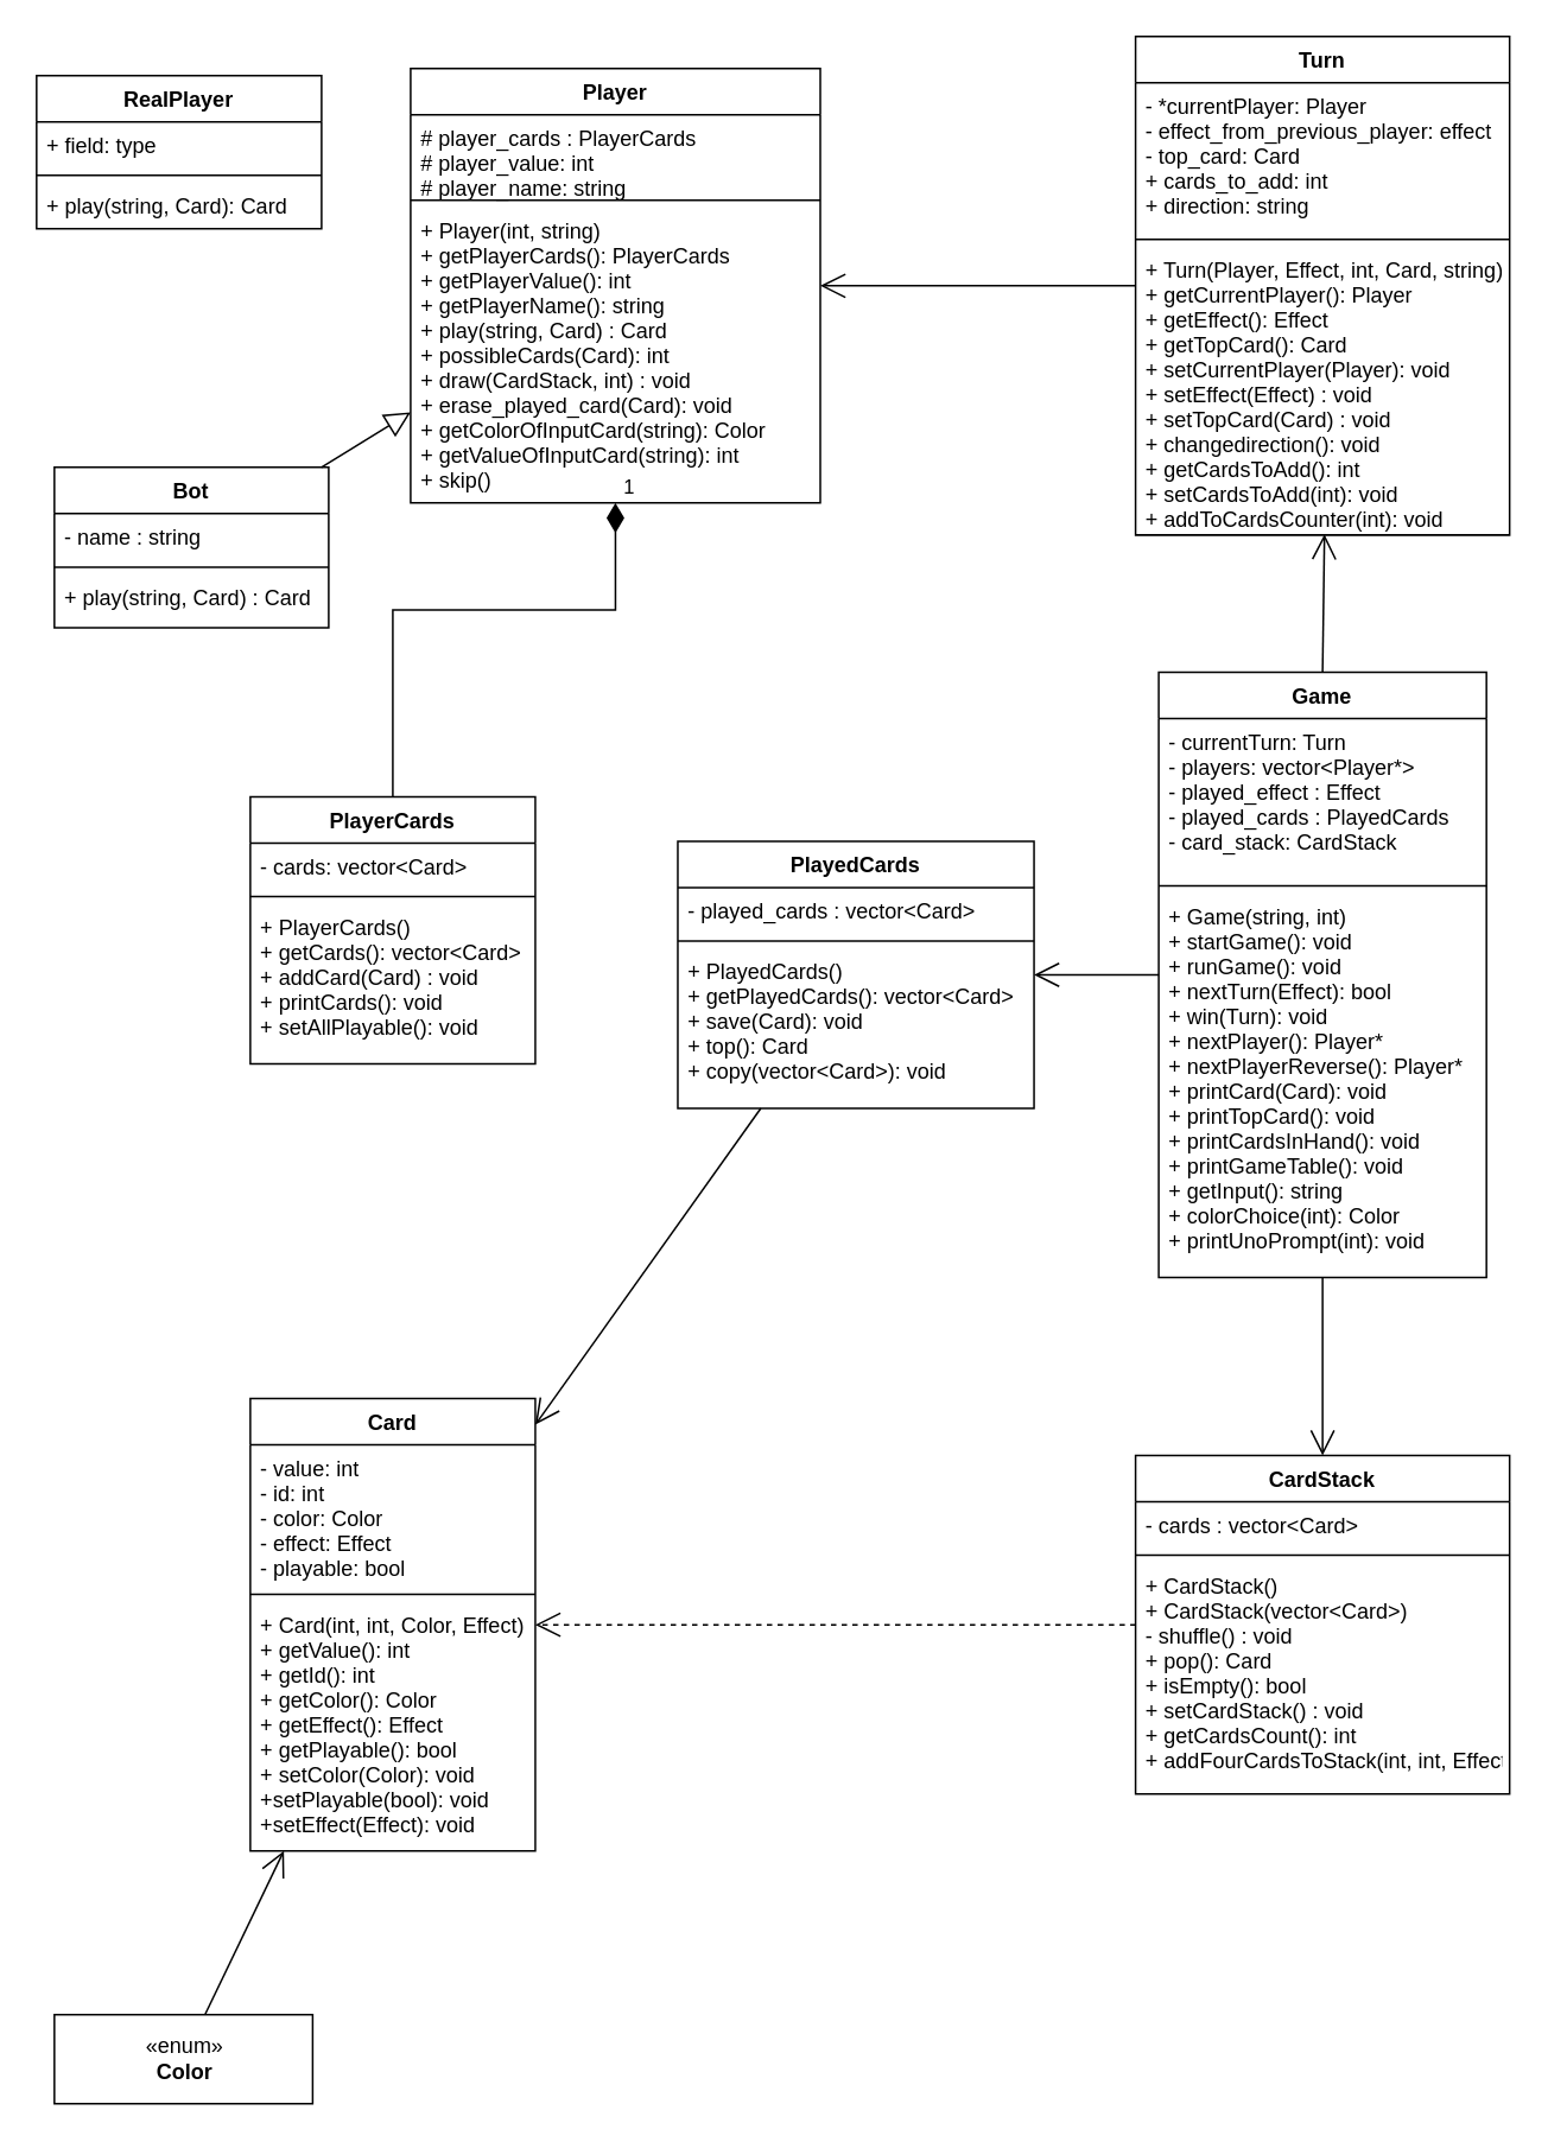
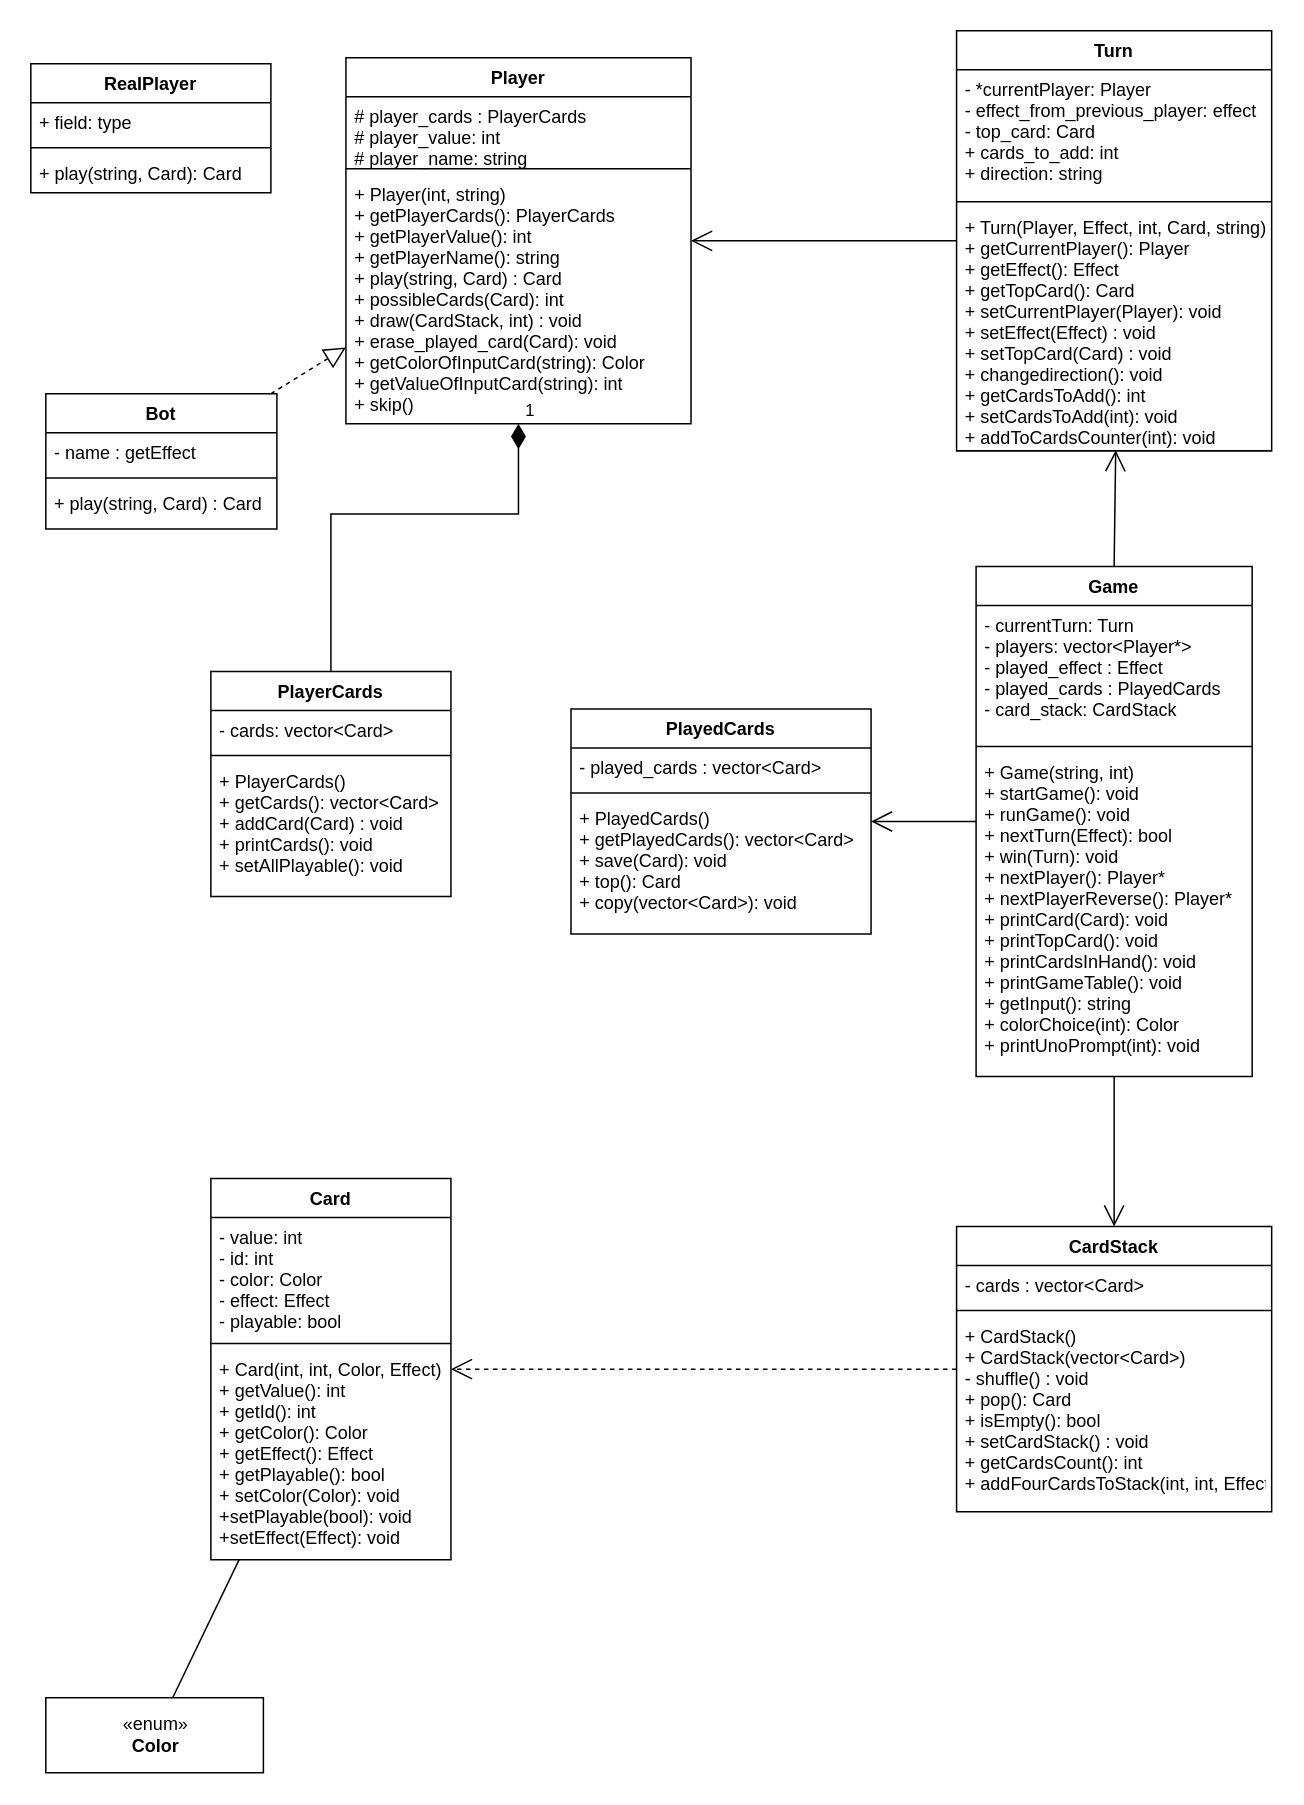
- <mxCell id="23" value="" style="endArrow=block;dashed=0;endFill=0;endSize=12;html=1;rounded=0;" parent="1" source="19" target="6" edge="1"><mxGeometry width="160" relative="1" as="geometry"><mxPoint x="97" y="354" as="sourcePoint" /><mxPoint x="257" y="354" as="targetPoint" /></mxGeometry></mxCell>
+ <mxCell id="23" value="" style="endArrow=block;dashed=1;endFill=0;endSize=12;html=1;rounded=0;" parent="1" source="19" target="6" edge="1"><mxGeometry width="160" relative="1" as="geometry"><mxPoint x="97" y="354" as="sourcePoint" /><mxPoint x="257" y="354" as="targetPoint" /></mxGeometry></mxCell>
- <mxCell id="20" value="- name : string" style="text;strokeColor=none;fillColor=none;align=left;verticalAlign=top;spacingLeft=4;spacingRight=4;overflow=hidden;rotatable=0;points=[[0,0.5],[1,0.5]];portConstraint=eastwest;" parent="19" vertex="1"><mxGeometry y="26" width="154" height="26" as="geometry" /></mxCell>
+ <mxCell id="20" value="- name : getEffect" style="text;strokeColor=none;fillColor=none;align=left;verticalAlign=top;spacingLeft=4;spacingRight=4;overflow=hidden;rotatable=0;points=[[0,0.5],[1,0.5]];portConstraint=eastwest;" parent="19" vertex="1"><mxGeometry y="26" width="154" height="26" as="geometry" /></mxCell>
- <mxCell id="43" value="" style="endArrow=open;endFill=1;endSize=12;html=1;rounded=0;" parent="1" source="28" target="2" edge="1"><mxGeometry width="160" relative="1" as="geometry"><mxPoint x="407" y="700" as="sourcePoint" /><mxPoint x="937" y="754" as="targetPoint" /></mxGeometry></mxCell>
- <mxCell id="46" value="" style="endArrow=open;endFill=1;endSize=12;html=1;rounded=0;" parent="1" source="45" target="2" edge="1"><mxGeometry width="160" relative="1" as="geometry"><mxPoint x="37" y="1071" as="sourcePoint" /><mxPoint x="197" y="1071" as="targetPoint" /></mxGeometry></mxCell>
+ <mxCell id="46" value="" style="endArrow=none;endFill=1;endSize=12;html=1;rounded=0;" parent="1" source="45" target="2" edge="1"><mxGeometry width="160" relative="1" as="geometry"><mxPoint x="37" y="1071" as="sourcePoint" /><mxPoint x="197" y="1071" as="targetPoint" /></mxGeometry></mxCell>
